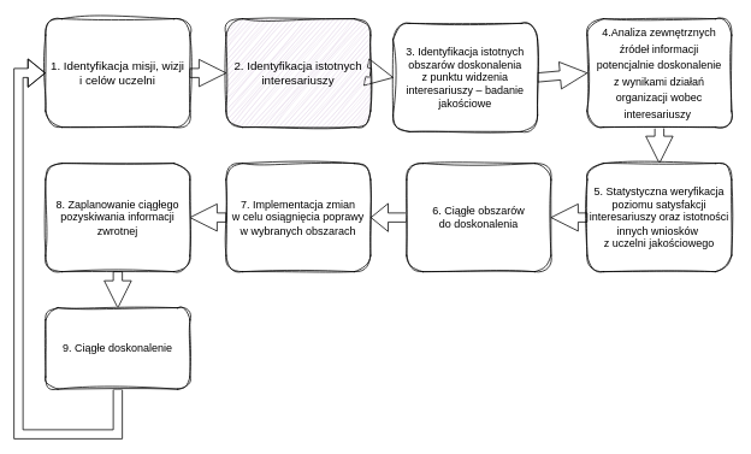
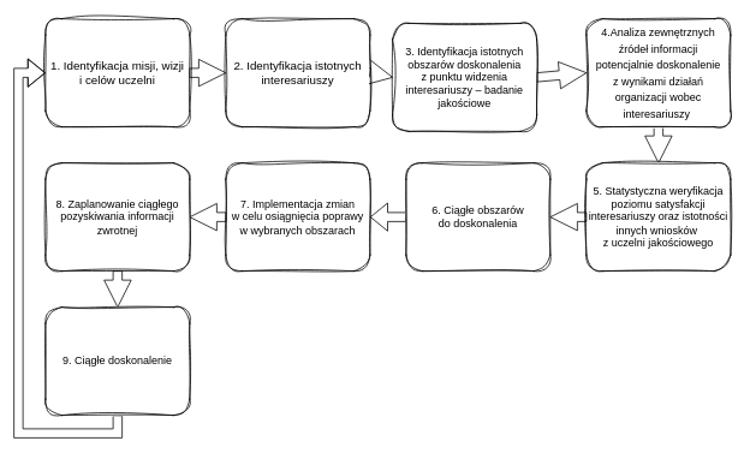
- <mxCell id="6" value="2. Identyfikacja istotnych interesariuszy" style="rounded=1;whiteSpace=wrap;html=1;fontSize=13;sketch=1;curveFitting=1;jiggle=2;fillColor=#e1d5e7;" parent="1" vertex="1"><mxGeometry x="250" width="160" height="120" as="geometry" y="20" /></mxCell>
+ <mxCell id="6" value="2. Identyfikacja istotnych interesariuszy" style="rounded=1;whiteSpace=wrap;html=1;fontSize=13;sketch=1;curveFitting=1;jiggle=2;" parent="1" vertex="1"><mxGeometry x="250" width="160" height="120" as="geometry" y="20" /></mxCell>
- <mxCell id="19" value="9. Ciągłe doskonalenie" style="rounded=1;whiteSpace=wrap;html=1;sketch=1;curveFitting=1;jiggle=2;" parent="1" vertex="1"><mxGeometry x="50" y="340" width="160" height="90" as="geometry" /></mxCell>
+ <mxCell id="19" value="9. Ciągłe doskonalenie" style="rounded=1;whiteSpace=wrap;html=1;sketch=1;curveFitting=1;jiggle=2;" parent="1" vertex="1"><mxGeometry x="50" y="340" width="160" height="120" as="geometry" /></mxCell>
